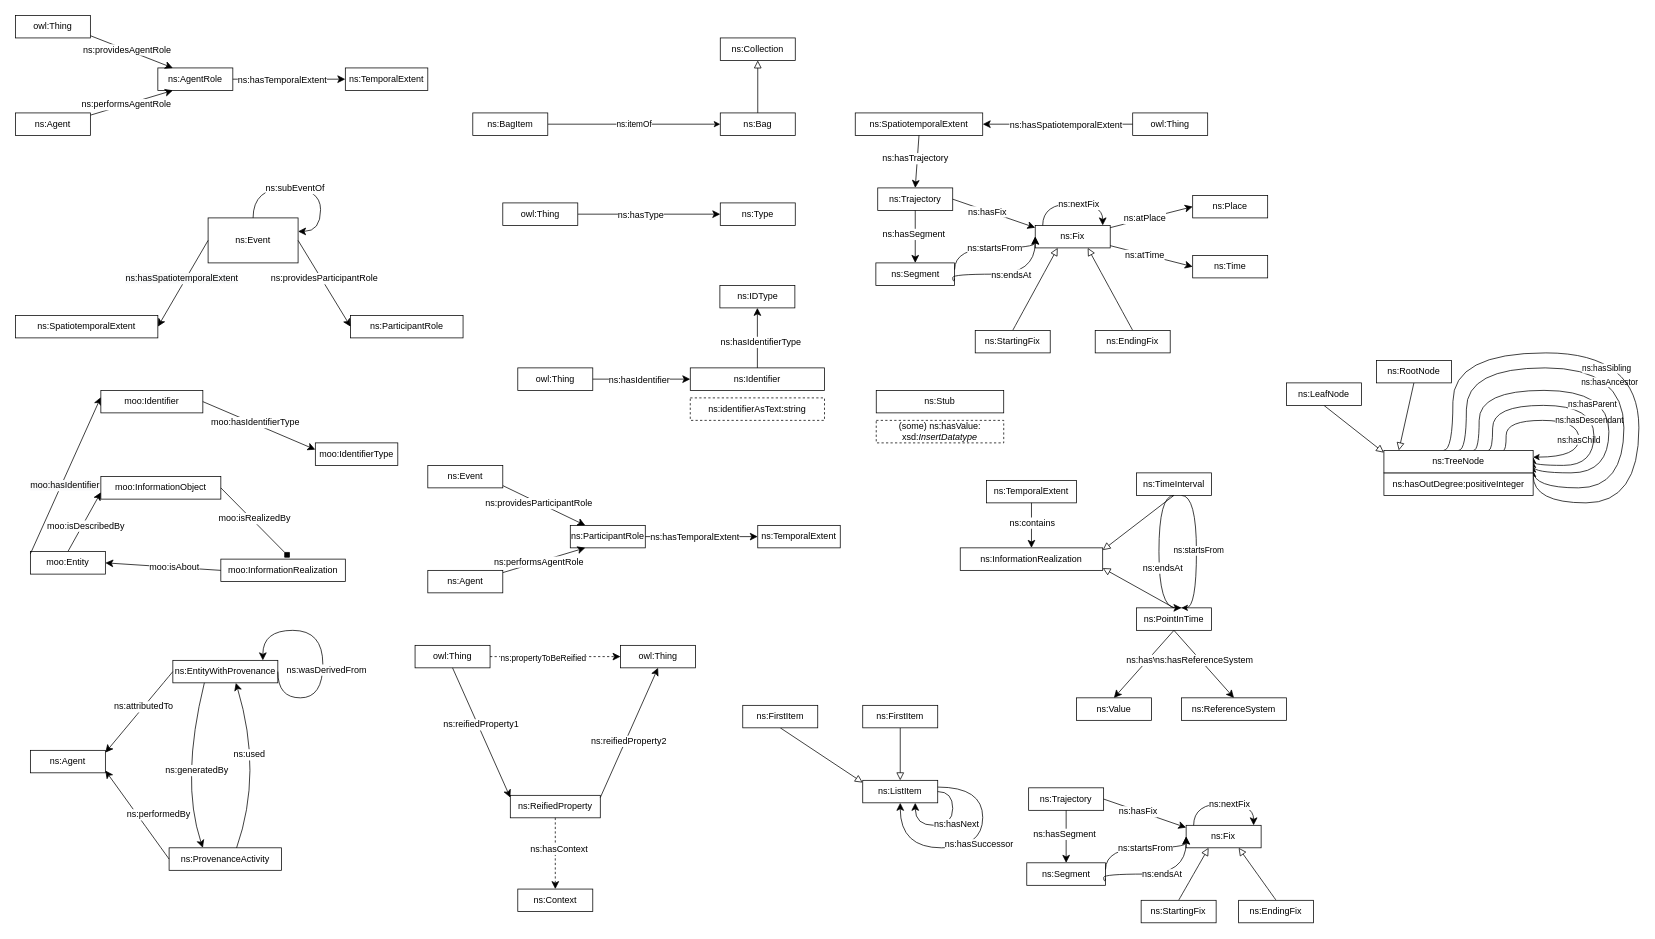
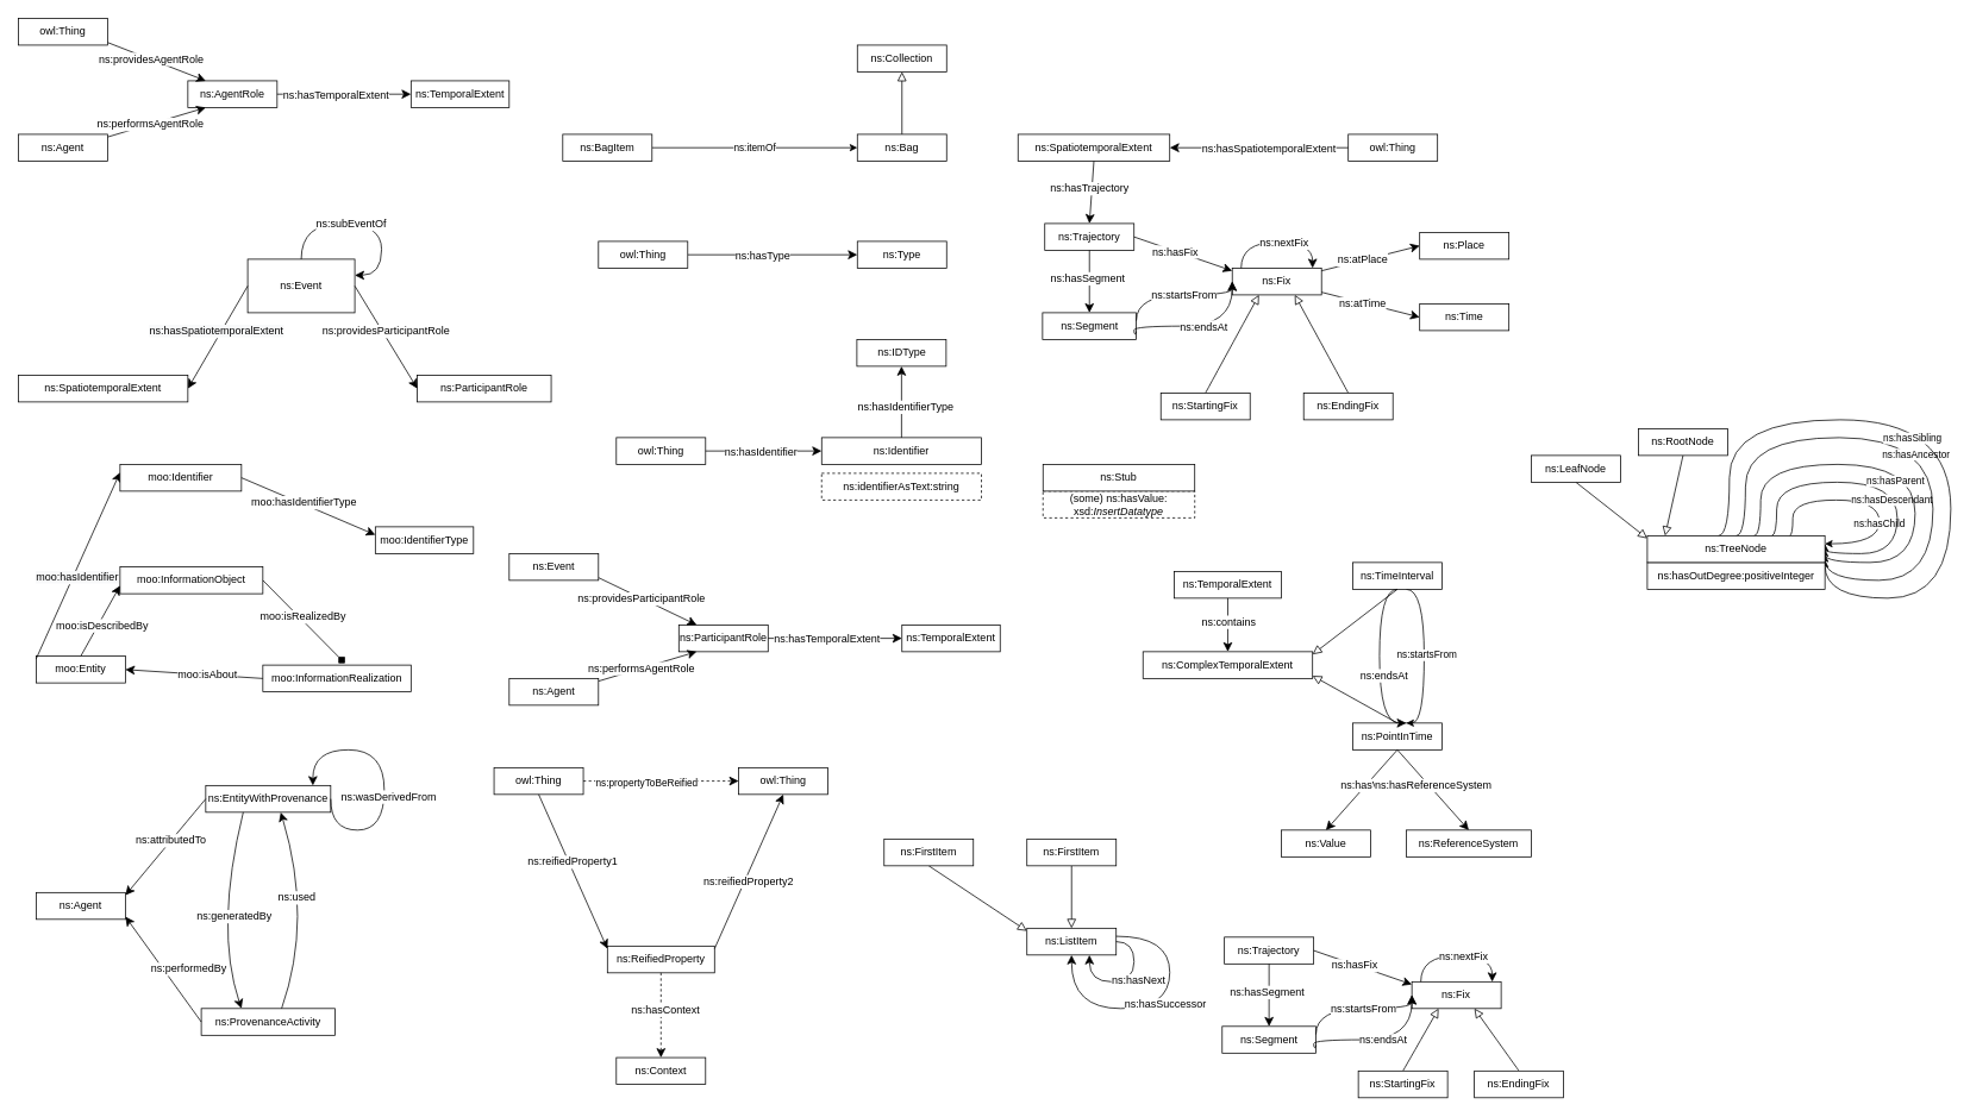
- <mxCell id="126" value="(some) ns:hasValue: xsd:&lt;i&gt;InsertDatatype&lt;/i&gt;" style="rounded=0;whiteSpace=wrap;html=1;snapToPoint=1;points=[[0.1,0],[0.2,0],[0.3,0],[0.4,0],[0.5,0],[0.6,0],[0.7,0],[0.8,0],[0.9,0],[0,0.1],[0,0.3],[0,0.5],[0,0.7],[0,0.9],[0.1,1],[0.2,1],[0.3,1],[0.4,1],[0.5,1],[0.6,1],[0.7,1],[0.8,1],[0.9,1],[1,0.1],[1,0.3],[1,0.5],[1,0.7],[1,0.9]];dashed=1;" parent="1" vertex="1"><mxGeometry x="1168" y="560" width="170" height="30" as="geometry" /></mxCell>
+ <mxCell id="126" value="(some) ns:hasValue: xsd:&lt;i&gt;InsertDatatype&lt;/i&gt;" style="rounded=0;whiteSpace=wrap;html=1;snapToPoint=1;points=[[0.1,0],[0.2,0],[0.3,0],[0.4,0],[0.5,0],[0.6,0],[0.7,0],[0.8,0],[0.9,0],[0,0.1],[0,0.3],[0,0.5],[0,0.7],[0,0.9],[0.1,1],[0.2,1],[0.3,1],[0.4,1],[0.5,1],[0.6,1],[0.7,1],[0.8,1],[0.9,1],[1,0.1],[1,0.3],[1,0.5],[1,0.7],[1,0.9]];dashed=1;" parent="1" vertex="1"><mxGeometry x="1168" y="550" width="170" height="30" as="geometry" /></mxCell>
- <mxCell id="128" value="ns:InformationRealization" style="rounded=0;whiteSpace=wrap;html=1;snapToPoint=1;points=[[0.1,0],[0.2,0],[0.3,0],[0.4,0],[0.5,0],[0.6,0],[0.7,0],[0.8,0],[0.9,0],[0,0.1],[0,0.3],[0,0.5],[0,0.7],[0,0.9],[0.1,1],[0.2,1],[0.3,1],[0.4,1],[0.5,1],[0.6,1],[0.7,1],[0.8,1],[0.9,1],[1,0.1],[1,0.3],[1,0.5],[1,0.7],[1,0.9]];" parent="1" vertex="1"><mxGeometry x="1280" y="730" width="190" height="30" as="geometry" /></mxCell>
+ <mxCell id="128" value="ns:ComplexTemporalExtent" style="rounded=0;whiteSpace=wrap;html=1;snapToPoint=1;points=[[0.1,0],[0.2,0],[0.3,0],[0.4,0],[0.5,0],[0.6,0],[0.7,0],[0.8,0],[0.9,0],[0,0.1],[0,0.3],[0,0.5],[0,0.7],[0,0.9],[0.1,1],[0.2,1],[0.3,1],[0.4,1],[0.5,1],[0.6,1],[0.7,1],[0.8,1],[0.9,1],[1,0.1],[1,0.3],[1,0.5],[1,0.7],[1,0.9]];" parent="1" vertex="1"><mxGeometry x="1280" y="730" width="190" height="30" as="geometry" /></mxCell>
